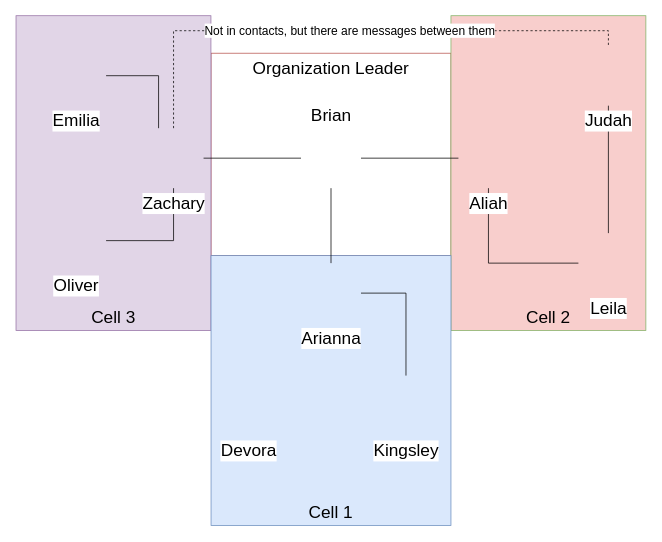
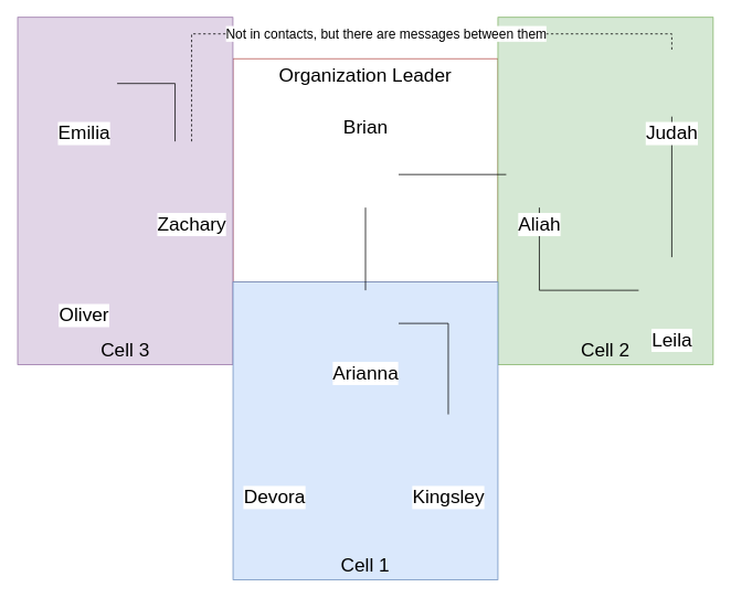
- <mxCell id="23" style="edgeStyle=orthogonalEdgeStyle;rounded=0;orthogonalLoop=1;jettySize=auto;html=1;exitX=1;exitY=0.5;exitDx=0;exitDy=0;entryX=0;entryY=0.5;entryDx=0;entryDy=0;endArrow=none;endFill=0;strokeColor=#000000;fontSize=23;" edge="1" parent="1" source="24" target="9"><mxGeometry relative="1" as="geometry" /></mxCell>
- <mxCell id="4" value="Cell 2" style="rounded=0;whiteSpace=wrap;html=1;fontSize=23;verticalAlign=bottom;fillColor=#f8cecc;strokeColor=#82b366;" vertex="1" parent="1"><mxGeometry x="601" y="20" width="260" height="420" as="geometry" /></mxCell>
+ <mxCell id="4" value="Cell 2" style="rounded=0;whiteSpace=wrap;html=1;fontSize=23;verticalAlign=bottom;fillColor=#d5e8d4;strokeColor=#82b366;" vertex="1" parent="1"><mxGeometry x="601" y="20" width="260" height="420" as="geometry" /></mxCell>
- <mxCell id="22" style="edgeStyle=orthogonalEdgeStyle;rounded=0;orthogonalLoop=1;jettySize=auto;html=1;exitX=0.5;exitY=1;exitDx=0;exitDy=0;entryX=1;entryY=0.5;entryDx=0;entryDy=0;endArrow=none;endFill=0;strokeColor=#000000;fontSize=23;" edge="1" parent="1" source="24" target="7"><mxGeometry relative="1" as="geometry" /></mxCell>
